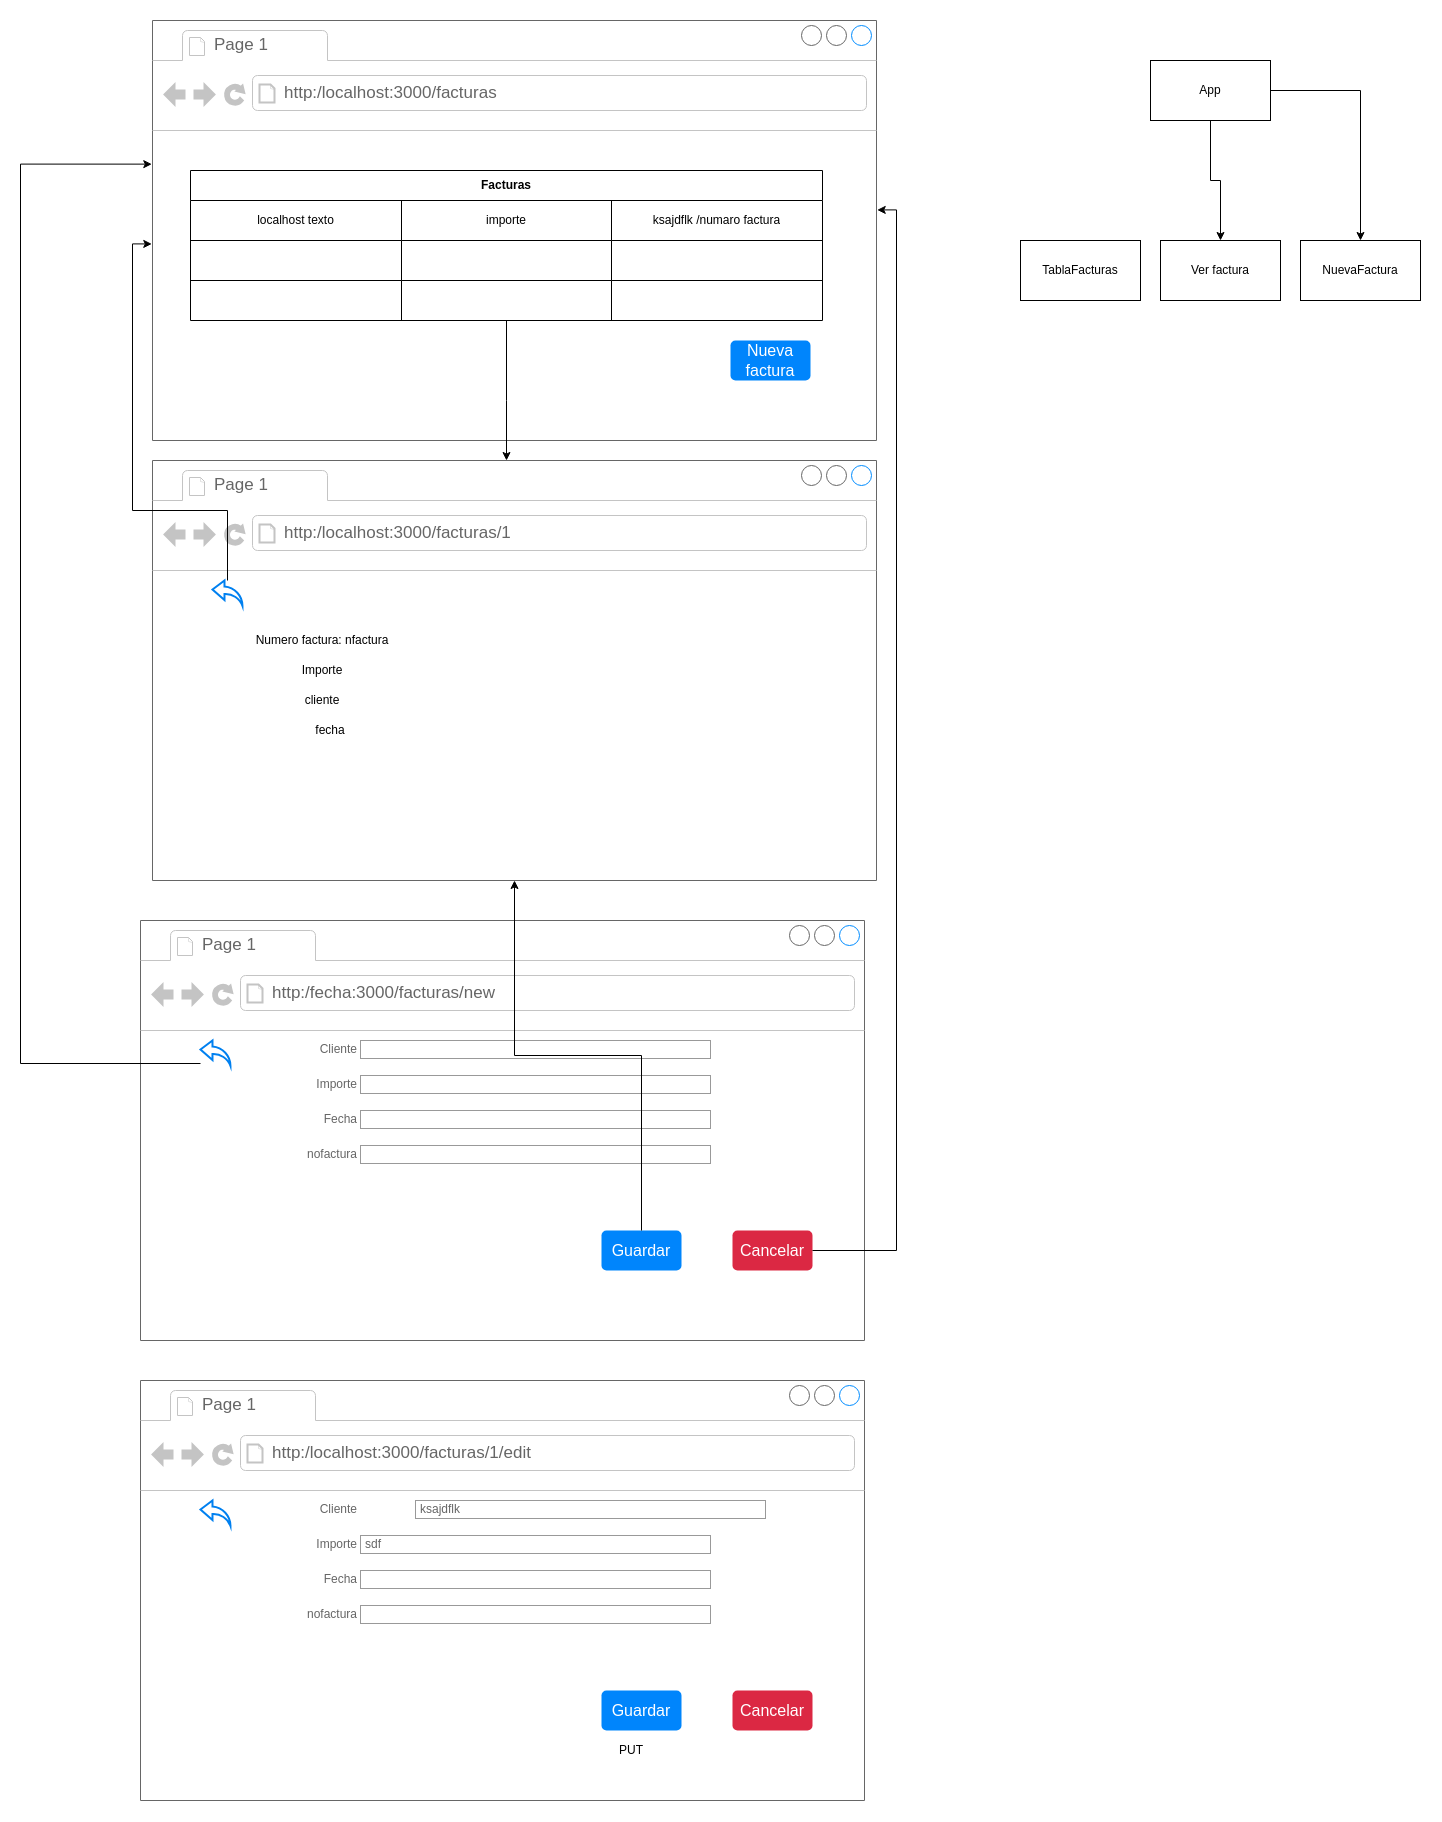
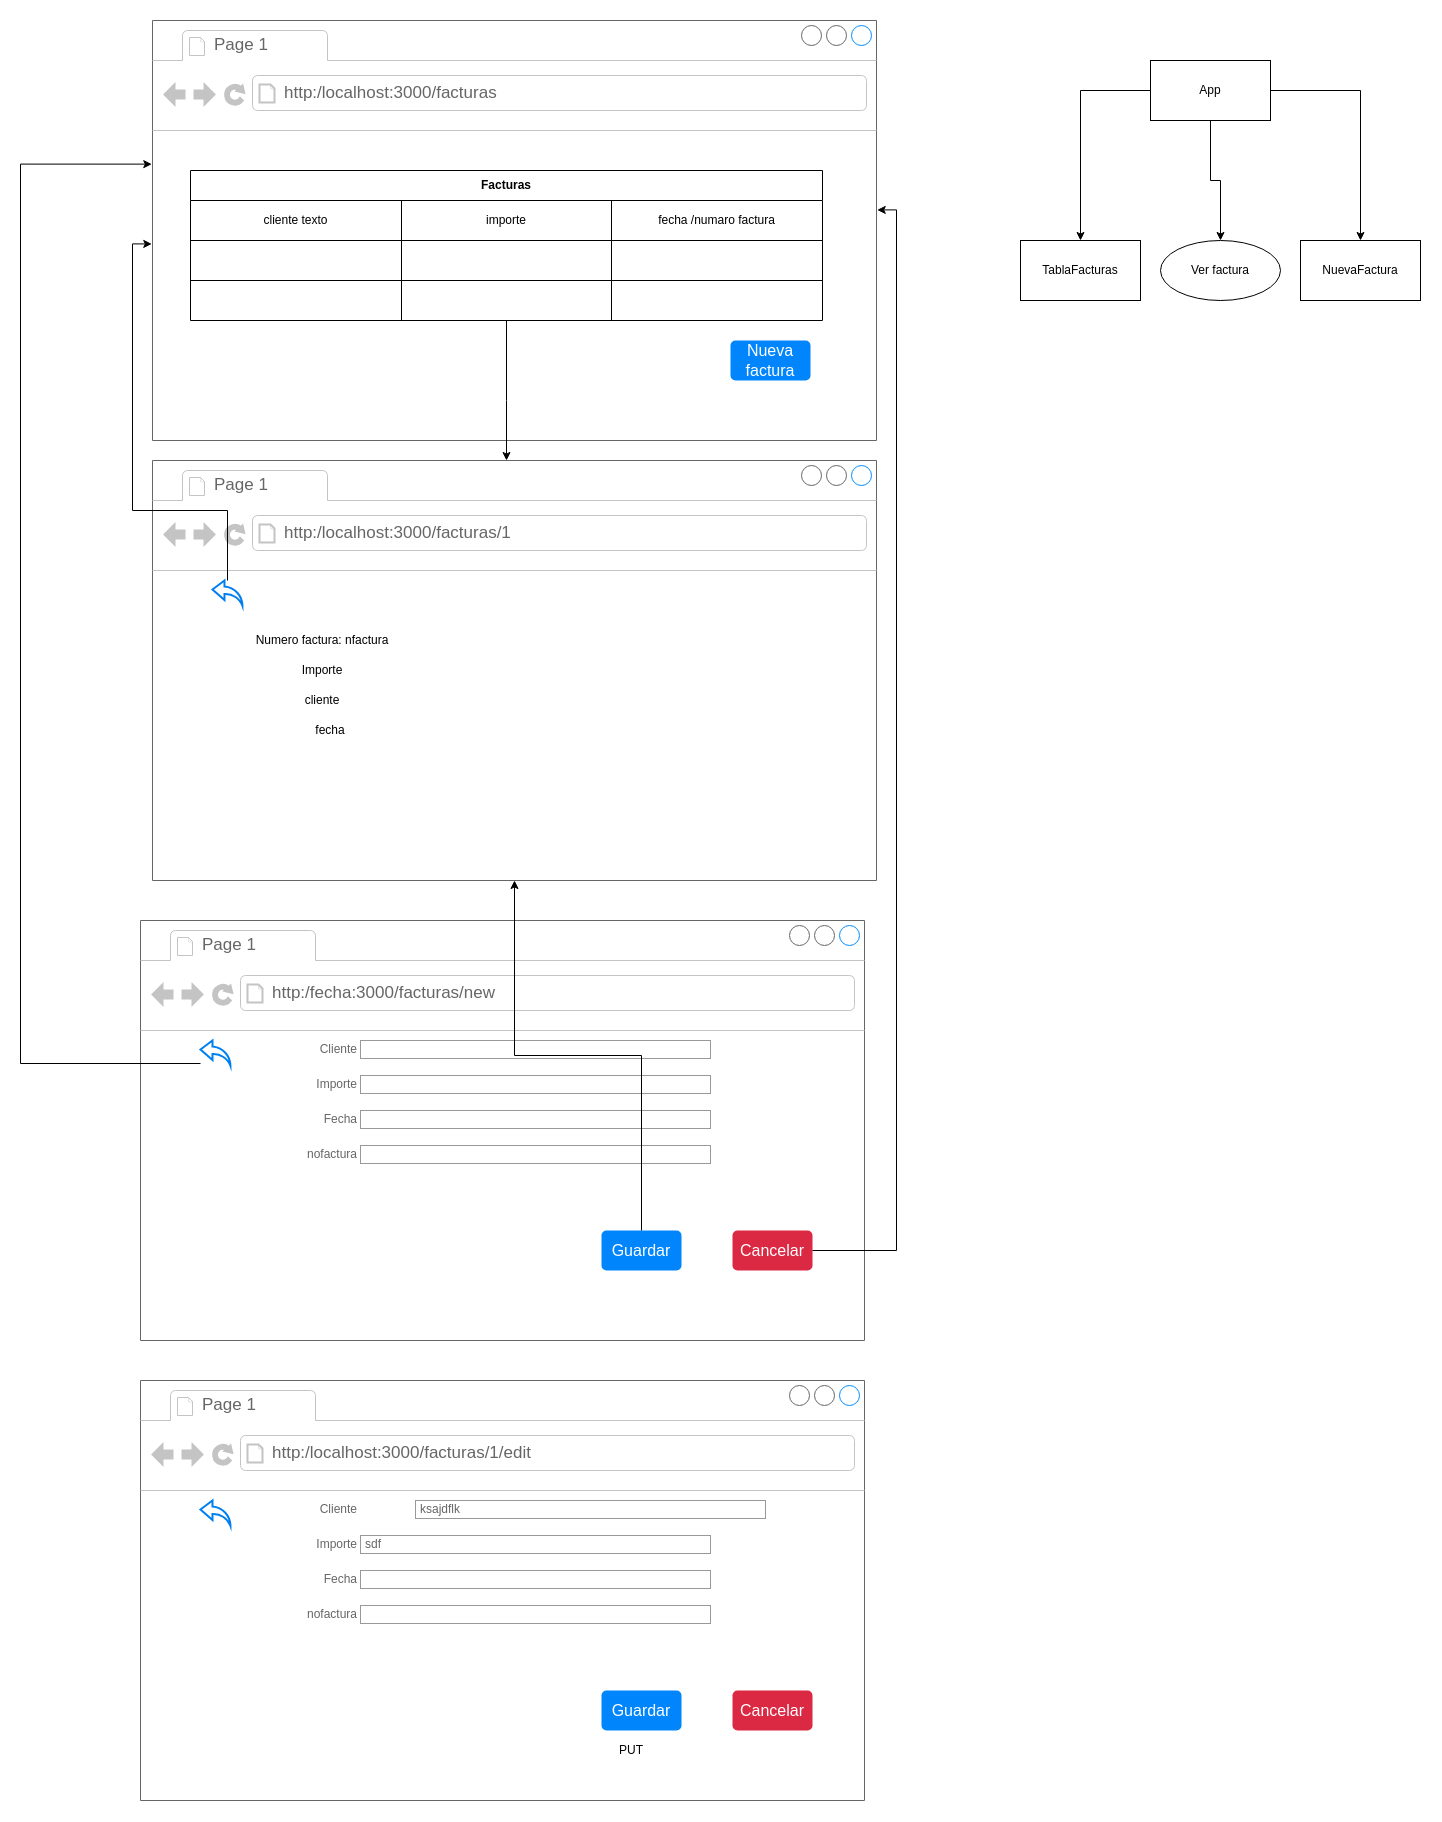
+ <mxCell id="61" value="" style="edgeStyle=orthogonalEdgeStyle;rounded=0;orthogonalLoop=1;jettySize=auto;html=1;" edge="1" parent="1" source="64" target="65"><mxGeometry relative="1" as="geometry" /></mxCell>
- <mxCell id="7" value="localhost texto" style="shape=partialRectangle;html=1;whiteSpace=wrap;connectable=0;fillColor=none;top=0;left=0;bottom=0;right=0;overflow=hidden;" parent="6" vertex="1"><mxGeometry width="211" height="40" as="geometry" /></mxCell>
+ <mxCell id="7" value="cliente texto" style="shape=partialRectangle;html=1;whiteSpace=wrap;connectable=0;fillColor=none;top=0;left=0;bottom=0;right=0;overflow=hidden;" parent="6" vertex="1"><mxGeometry width="211" height="40" as="geometry" /></mxCell>
- <mxCell id="9" value="ksajdflk /numaro factura" style="shape=partialRectangle;html=1;whiteSpace=wrap;connectable=0;fillColor=none;top=0;left=0;bottom=0;right=0;overflow=hidden;" parent="6" vertex="1"><mxGeometry x="421" width="211" height="40" as="geometry" /></mxCell>
+ <mxCell id="9" value="fecha /numaro factura" style="shape=partialRectangle;html=1;whiteSpace=wrap;connectable=0;fillColor=none;top=0;left=0;bottom=0;right=0;overflow=hidden;" parent="6" vertex="1"><mxGeometry x="421" width="211" height="40" as="geometry" /></mxCell>
- <mxCell id="66" value="Ver factura" style="rounded=0;whiteSpace=wrap;html=1;" vertex="1" parent="1"><mxGeometry x="1160" y="240" width="120" height="60" as="geometry" /></mxCell>
+ <mxCell id="66" value="Ver factura" style="ellipse;whiteSpace=wrap;html=1;" vertex="1" parent="1"><mxGeometry x="1160" y="240" width="120" height="60" as="geometry" /></mxCell>
